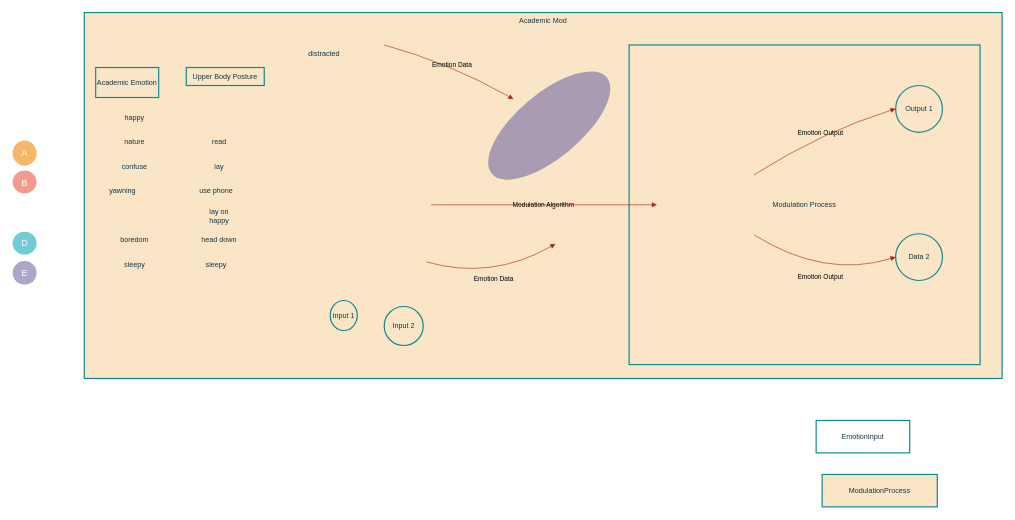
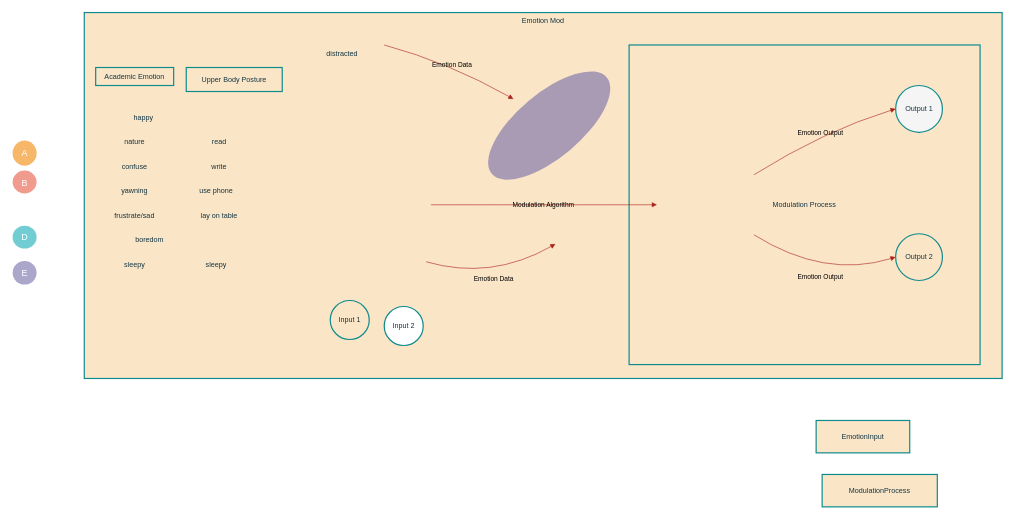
- <mxCell id="2" value="Academic Mod" style="whiteSpace=wrap;strokeWidth=2;verticalAlign=top;labelBackgroundColor=none;fillColor=#FAE5C7;strokeColor=#0F8B8D;fontColor=#143642;" parent="1" vertex="1"><mxGeometry x="140" y="20" width="1530" height="610" as="geometry" /></mxCell>
+ <mxCell id="2" value="Emotion Mod" style="whiteSpace=wrap;strokeWidth=2;verticalAlign=top;labelBackgroundColor=none;fillColor=#FAE5C7;strokeColor=#0F8B8D;fontColor=#143642;" parent="1" vertex="1"><mxGeometry x="140" y="20" width="1530" height="610" as="geometry" /></mxCell>
- <mxCell id="23" value="distracted" style="text;html=1;align=center;verticalAlign=middle;whiteSpace=wrap;rounded=0;fontColor=#143642;" vertex="1" parent="2"><mxGeometry x="370" y="54.05" width="60" height="30" as="geometry" /></mxCell>
+ <mxCell id="23" value="distracted" style="text;html=1;align=center;verticalAlign=middle;whiteSpace=wrap;rounded=0;fontColor=#143642;" vertex="1" parent="2"><mxGeometry x="400" y="54.05" width="60" height="30" as="geometry" /></mxCell>
- <mxCell id="30" value="Upper Body Posture" style="whiteSpace=wrap;strokeWidth=2;labelBackgroundColor=none;fillColor=#FAE5C7;strokeColor=#0F8B8D;fontColor=#143642;" vertex="1" parent="2"><mxGeometry x="170" y="91.61" width="130" height="30" as="geometry" /></mxCell>
+ <mxCell id="30" value="Upper Body Posture" style="whiteSpace=wrap;strokeWidth=2;labelBackgroundColor=none;fillColor=#FAE5C7;strokeColor=#0F8B8D;fontColor=#143642;" vertex="1" parent="2"><mxGeometry x="170" y="91.61" width="160" height="40" as="geometry" /></mxCell>
- <mxCell id="9" value="Academic Emotion" style="whiteSpace=wrap;strokeWidth=2;labelBackgroundColor=none;fillColor=#FAE5C7;strokeColor=#0F8B8D;fontColor=#143642;" parent="2" vertex="1"><mxGeometry x="19" y="91.61" width="105" height="50" as="geometry" /></mxCell>
+ <mxCell id="9" value="Academic Emotion" style="whiteSpace=wrap;strokeWidth=2;labelBackgroundColor=none;fillColor=#FAE5C7;strokeColor=#0F8B8D;fontColor=#143642;" parent="2" vertex="1"><mxGeometry x="19" y="91.61" width="130" height="30" as="geometry" /></mxCell>
- <mxCell id="7" value="Output 1" style="ellipse;aspect=fixed;strokeWidth=2;whiteSpace=wrap;labelBackgroundColor=none;fillColor=#FAE5C7;strokeColor=#0F8B8D;fontColor=#143642;" parent="2" vertex="1"><mxGeometry x="1352.52" y="121.614" width="78" height="78" as="geometry" /></mxCell>
+ <mxCell id="7" value="Output 1" style="ellipse;aspect=fixed;strokeWidth=2;whiteSpace=wrap;labelBackgroundColor=none;fillColor=#f5f5f5;strokeColor=#0F8B8D;fontColor=#143642;" parent="2" vertex="1"><mxGeometry x="1352.52" y="121.614" width="78" height="78" as="geometry" /></mxCell>
- <mxCell id="16" value="happy" style="text;html=1;align=center;verticalAlign=middle;whiteSpace=wrap;rounded=0;fontColor=#143642;" vertex="1" parent="2"><mxGeometry x="54" y="160" width="60" height="30" as="geometry" /></mxCell>
+ <mxCell id="16" value="happy" style="text;html=1;align=center;verticalAlign=middle;whiteSpace=wrap;rounded=0;fontColor=#143642;" vertex="1" parent="2"><mxGeometry x="69" y="160" width="60" height="30" as="geometry" /></mxCell>
- <mxCell id="25" value="lay" style="text;html=1;align=center;verticalAlign=middle;whiteSpace=wrap;rounded=0;fontColor=#143642;" vertex="1" parent="2"><mxGeometry x="190" y="242" width="70" height="30" as="geometry" /></mxCell>
+ <mxCell id="25" value="write" style="text;html=1;align=center;verticalAlign=middle;whiteSpace=wrap;rounded=0;fontColor=#143642;" vertex="1" parent="2"><mxGeometry x="190" y="242" width="70" height="30" as="geometry" /></mxCell>
- <mxCell id="19" value="yawning" style="text;html=1;align=center;verticalAlign=middle;whiteSpace=wrap;rounded=0;fontColor=#143642;" vertex="1" parent="2"><mxGeometry x="34" y="283" width="60" height="30" as="geometry" /></mxCell>
+ <mxCell id="19" value="yawning" style="text;html=1;align=center;verticalAlign=middle;whiteSpace=wrap;rounded=0;fontColor=#143642;" vertex="1" parent="2"><mxGeometry x="54" y="283" width="60" height="30" as="geometry" /></mxCell>
+ <mxCell id="22" value="frustrate/sad" style="text;html=1;align=center;verticalAlign=middle;whiteSpace=wrap;rounded=0;fontColor=#143642;" vertex="1" parent="2"><mxGeometry x="54" y="324" width="60" height="30" as="geometry" /></mxCell>
- <mxCell id="29" value="lay on happy" style="text;html=1;align=center;verticalAlign=middle;whiteSpace=wrap;rounded=0;fontColor=#143642;" vertex="1" parent="2"><mxGeometry x="190" y="324" width="70" height="30" as="geometry" /></mxCell>
+ <mxCell id="29" value="lay on table" style="text;html=1;align=center;verticalAlign=middle;whiteSpace=wrap;rounded=0;fontColor=#143642;" vertex="1" parent="2"><mxGeometry x="190" y="324" width="70" height="30" as="geometry" /></mxCell>
- <mxCell id="20" value="boredom" style="text;html=1;align=center;verticalAlign=middle;whiteSpace=wrap;rounded=0;fontColor=#143642;" vertex="1" parent="2"><mxGeometry x="54" y="367" width="60" height="24.88" as="geometry" /></mxCell>
+ <mxCell id="20" value="boredom" style="text;html=1;align=center;verticalAlign=middle;whiteSpace=wrap;rounded=0;fontColor=#143642;" vertex="1" parent="2"><mxGeometry x="79" y="367" width="60" height="24.88" as="geometry" /></mxCell>
- <mxCell id="27" value="head down" style="text;html=1;align=center;verticalAlign=middle;whiteSpace=wrap;rounded=0;fontColor=#143642;" vertex="1" parent="2"><mxGeometry x="190" y="367" width="70" height="24.88" as="geometry" /></mxCell>
- <mxCell id="35" value="D" style="ellipse;whiteSpace=wrap;fillColor=#12aab5;opacity=60;strokeColor=none;html=1;fontSize=15;fontColor=#FFFFFF;" vertex="1" parent="1"><mxGeometry x="20.5" y="385.392" width="40" height="38.092" as="geometry" /></mxCell>
+ <mxCell id="35" value="D" style="ellipse;whiteSpace=wrap;fillColor=#12aab5;opacity=60;strokeColor=none;html=1;fontSize=15;fontColor=#FFFFFF;" vertex="1" parent="1"><mxGeometry x="20.5" y="375.392" width="40" height="38.092" as="geometry" /></mxCell>
- <mxCell id="8" value="Data 2" style="ellipse;aspect=fixed;strokeWidth=2;whiteSpace=wrap;labelBackgroundColor=none;fillColor=#FAE5C7;strokeColor=#0F8B8D;fontColor=#143642;" parent="2" vertex="1"><mxGeometry x="1352.52" y="368.703" width="78" height="78" as="geometry" /></mxCell>
+ <mxCell id="8" value="Output 2" style="ellipse;aspect=fixed;strokeWidth=2;whiteSpace=wrap;labelBackgroundColor=none;fillColor=#FAE5C7;strokeColor=#0F8B8D;fontColor=#143642;" parent="2" vertex="1"><mxGeometry x="1352.52" y="368.703" width="78" height="78" as="geometry" /></mxCell>
- <mxCell id="5" value="Input 1" style="ellipse;aspect=fixed;strokeWidth=2;whiteSpace=wrap;labelBackgroundColor=none;fillColor=#FAE5C7;strokeColor=#0F8B8D;fontColor=#143642;" parent="2" vertex="1"><mxGeometry x="410.002" y="479.999" width="45" height="50" as="geometry" /></mxCell>
+ <mxCell id="5" value="Input 1" style="ellipse;aspect=fixed;strokeWidth=2;whiteSpace=wrap;labelBackgroundColor=none;fillColor=#FAE5C7;strokeColor=#0F8B8D;fontColor=#143642;" parent="2" vertex="1"><mxGeometry x="410.002" y="479.999" width="65" height="65" as="geometry" /></mxCell>
- <mxCell id="6" value="Input 2" style="ellipse;aspect=fixed;strokeWidth=2;whiteSpace=wrap;labelBackgroundColor=none;fillColor=#FAE5C7;strokeColor=#0F8B8D;fontColor=#143642;" parent="2" vertex="1"><mxGeometry x="500" y="490.003" width="65" height="65" as="geometry" /></mxCell>
+ <mxCell id="6" value="Input 2" style="ellipse;aspect=fixed;strokeWidth=2;whiteSpace=wrap;labelBackgroundColor=none;fillColor=#ffffff;strokeColor=#0F8B8D;fontColor=#143642;" parent="2" vertex="1"><mxGeometry x="500" y="490.003" width="65" height="65" as="geometry" /></mxCell>
- <mxCell id="31" value="EmotionInput" style="whiteSpace=wrap;strokeWidth=2;labelBackgroundColor=none;fillColor=#ffffff;strokeColor=#0F8B8D;fontColor=#143642;" parent="1" vertex="1"><mxGeometry x="1360" y="700" width="156" height="54" as="geometry" /></mxCell>
+ <mxCell id="31" value="EmotionInput" style="whiteSpace=wrap;strokeWidth=2;labelBackgroundColor=none;fillColor=#FAE5C7;strokeColor=#0F8B8D;fontColor=#143642;" parent="1" vertex="1"><mxGeometry x="1360" y="700" width="156" height="54" as="geometry" /></mxCell>
